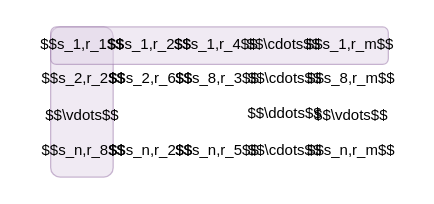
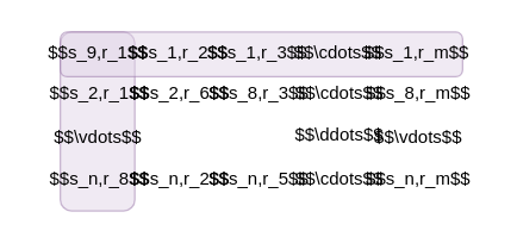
- <mxCell id="4" value="$$s_1,r_1$$" style="text;html=1;align=center;verticalAlign=middle;resizable=0;points=[];autosize=1;strokeColor=none;fillColor=none;" parent="1" vertex="1"><mxGeometry x="20" y="20" width="90" height="30" as="geometry" /></mxCell>
+ <mxCell id="4" value="$$s_9,r_1$$" style="text;html=1;align=center;verticalAlign=middle;resizable=0;points=[];autosize=1;strokeColor=none;fillColor=none;" parent="1" vertex="1"><mxGeometry x="20" y="20" width="90" height="30" as="geometry" /></mxCell>
- <mxCell id="6" value="$$s_1,r_4$$" style="text;html=1;align=center;verticalAlign=middle;resizable=0;points=[];autosize=1;strokeColor=none;fillColor=none;" parent="1" vertex="1"><mxGeometry x="127" y="20" width="90" height="30" as="geometry" /></mxCell>
+ <mxCell id="6" value="$$s_1,r_3$$" style="text;html=1;align=center;verticalAlign=middle;resizable=0;points=[];autosize=1;strokeColor=none;fillColor=none;" parent="1" vertex="1"><mxGeometry x="127" y="20" width="90" height="30" as="geometry" /></mxCell>
- <mxCell id="9" value="$$s_2,r_2$$" style="text;html=1;align=center;verticalAlign=middle;resizable=0;points=[];autosize=1;strokeColor=none;fillColor=none;" parent="1" vertex="1"><mxGeometry x="21" y="47" width="90" height="30" as="geometry" /></mxCell>
+ <mxCell id="9" value="$$s_2,r_1$$" style="text;html=1;align=center;verticalAlign=middle;resizable=0;points=[];autosize=1;strokeColor=none;fillColor=none;" parent="1" vertex="1"><mxGeometry x="21" y="47" width="90" height="30" as="geometry" /></mxCell>
